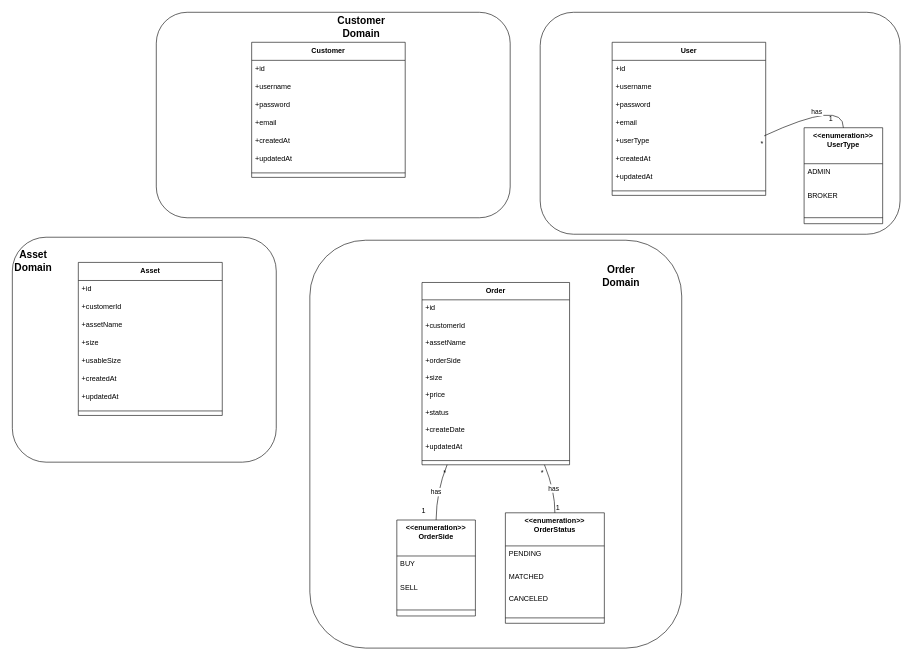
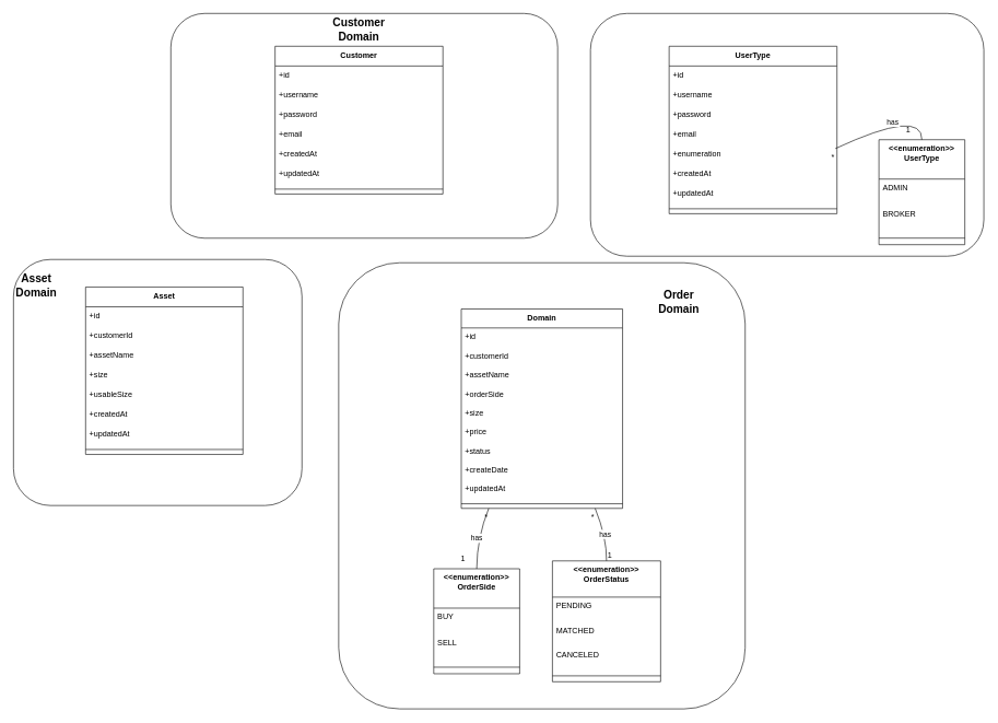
- <mxCell id="49" value="&lt;b&gt;&lt;font style=&quot;font-size: 17px;&quot;&gt;Customer Domain&lt;/font&gt;&lt;/b&gt;" style="text;html=1;align=center;verticalAlign=middle;whiteSpace=wrap;rounded=0;" vertex="1" parent="1"><mxGeometry x="542" y="30" width="120" height="30" as="geometry" /></mxCell>
+ <mxCell id="49" value="&lt;b&gt;&lt;font style=&quot;font-size: 17px;&quot;&gt;Customer Domain&lt;/font&gt;&lt;/b&gt;" style="text;html=1;align=center;verticalAlign=middle;whiteSpace=wrap;rounded=0;" vertex="1" parent="1"><mxGeometry x="487" y="30" width="120" height="30" as="geometry" /></mxCell>
- <mxCell id="52" value="User" style="swimlane;fontStyle=1;align=center;verticalAlign=top;childLayout=stackLayout;horizontal=1;startSize=30.118;horizontalStack=0;resizeParent=1;resizeParentMax=0;resizeLast=0;collapsible=0;marginBottom=0;" vertex="1" parent="1"><mxGeometry x="1020" y="70" width="256" height="255.238" as="geometry" /></mxCell>
+ <mxCell id="52" value="UserType" style="swimlane;fontStyle=1;align=center;verticalAlign=top;childLayout=stackLayout;horizontal=1;startSize=30.118;horizontalStack=0;resizeParent=1;resizeParentMax=0;resizeLast=0;collapsible=0;marginBottom=0;" vertex="1" parent="1"><mxGeometry x="1020" y="70" width="256" height="255.238" as="geometry" /></mxCell>
- <mxCell id="57" value="+userType" style="text;strokeColor=none;fillColor=none;align=left;verticalAlign=top;spacingLeft=4;spacingRight=4;overflow=hidden;rotatable=0;points=[[0,0.5],[1,0.5]];portConstraint=eastwest;" vertex="1" parent="52"><mxGeometry y="150.238" width="256" height="30" as="geometry" /></mxCell>
+ <mxCell id="57" value="+enumeration" style="text;strokeColor=none;fillColor=none;align=left;verticalAlign=top;spacingLeft=4;spacingRight=4;overflow=hidden;rotatable=0;points=[[0,0.5],[1,0.5]];portConstraint=eastwest;" vertex="1" parent="52"><mxGeometry y="150.238" width="256" height="30" as="geometry" /></mxCell>
- <mxCell id="15" value="Order" style="swimlane;fontStyle=1;align=center;verticalAlign=top;childLayout=stackLayout;horizontal=1;startSize=28.952;horizontalStack=0;resizeParent=1;resizeParentMax=0;resizeLast=0;collapsible=0;marginBottom=0;" vertex="1" parent="1"><mxGeometry x="703" y="470.43" width="246" height="303.952" as="geometry" /></mxCell>
+ <mxCell id="15" value="Domain" style="swimlane;fontStyle=1;align=center;verticalAlign=top;childLayout=stackLayout;horizontal=1;startSize=28.952;horizontalStack=0;resizeParent=1;resizeParentMax=0;resizeLast=0;collapsible=0;marginBottom=0;" vertex="1" parent="1"><mxGeometry x="703" y="470.43" width="246" height="303.952" as="geometry" /></mxCell>
